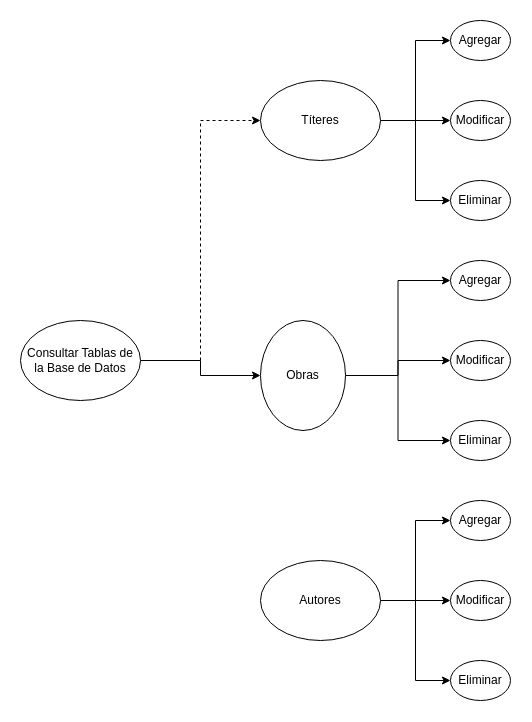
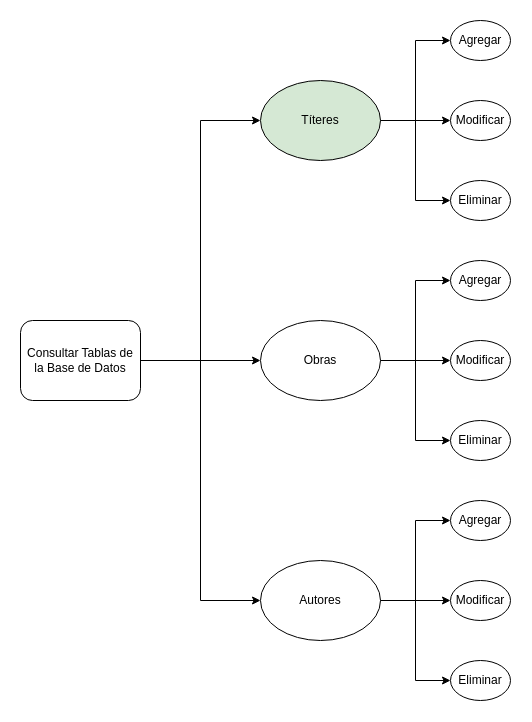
- <mxCell id="10" value="Títeres" style="ellipse;whiteSpace=wrap;html=1;" vertex="1" parent="1"><mxGeometry x="260" y="80" width="120" height="80" as="geometry" /></mxCell>
+ <mxCell id="10" value="Títeres" style="ellipse;whiteSpace=wrap;html=1;fillColor=#d5e8d4;" vertex="1" parent="1"><mxGeometry x="260" y="80" width="120" height="80" as="geometry" /></mxCell>
- <mxCell id="4" style="edgeStyle=orthogonalEdgeStyle;rounded=0;orthogonalLoop=1;jettySize=auto;html=1;exitX=1;exitY=0.5;exitDx=0;exitDy=0;entryX=0;entryY=0.5;entryDx=0;entryDy=0;dashed=1;" edge="1" parent="1" source="6" target="10"><mxGeometry relative="1" as="geometry" /></mxCell>
+ <mxCell id="4" style="edgeStyle=orthogonalEdgeStyle;rounded=0;orthogonalLoop=1;jettySize=auto;html=1;exitX=1;exitY=0.5;exitDx=0;exitDy=0;entryX=0;entryY=0.5;entryDx=0;entryDy=0;" edge="1" parent="1" source="6" target="10"><mxGeometry relative="1" as="geometry" /></mxCell>
- <mxCell id="6" value="Consultar Tablas de la Base de Datos" style="ellipse;whiteSpace=wrap;html=1;" vertex="1" parent="1"><mxGeometry x="20" y="320" width="120" height="80" as="geometry" /></mxCell>
+ <mxCell id="6" value="Consultar Tablas de la Base de Datos" style="whiteSpace=wrap;html=1;rounded=1;" vertex="1" parent="1"><mxGeometry x="20" y="320" width="120" height="80" as="geometry" /></mxCell>
- <mxCell id="17" value="Obras" style="ellipse;whiteSpace=wrap;html=1;" vertex="1" parent="1"><mxGeometry x="260" y="320" width="85" height="110" as="geometry" /></mxCell>
+ <mxCell id="17" value="Obras" style="ellipse;whiteSpace=wrap;html=1;" vertex="1" parent="1"><mxGeometry x="260" y="320" width="120" height="80" as="geometry" /></mxCell>
+ <mxCell id="5" style="edgeStyle=orthogonalEdgeStyle;rounded=0;orthogonalLoop=1;jettySize=auto;html=1;exitX=1;exitY=0.5;exitDx=0;exitDy=0;entryX=0;entryY=0.5;entryDx=0;entryDy=0;" edge="1" parent="1" source="6" target="24"><mxGeometry relative="1" as="geometry" /></mxCell>
